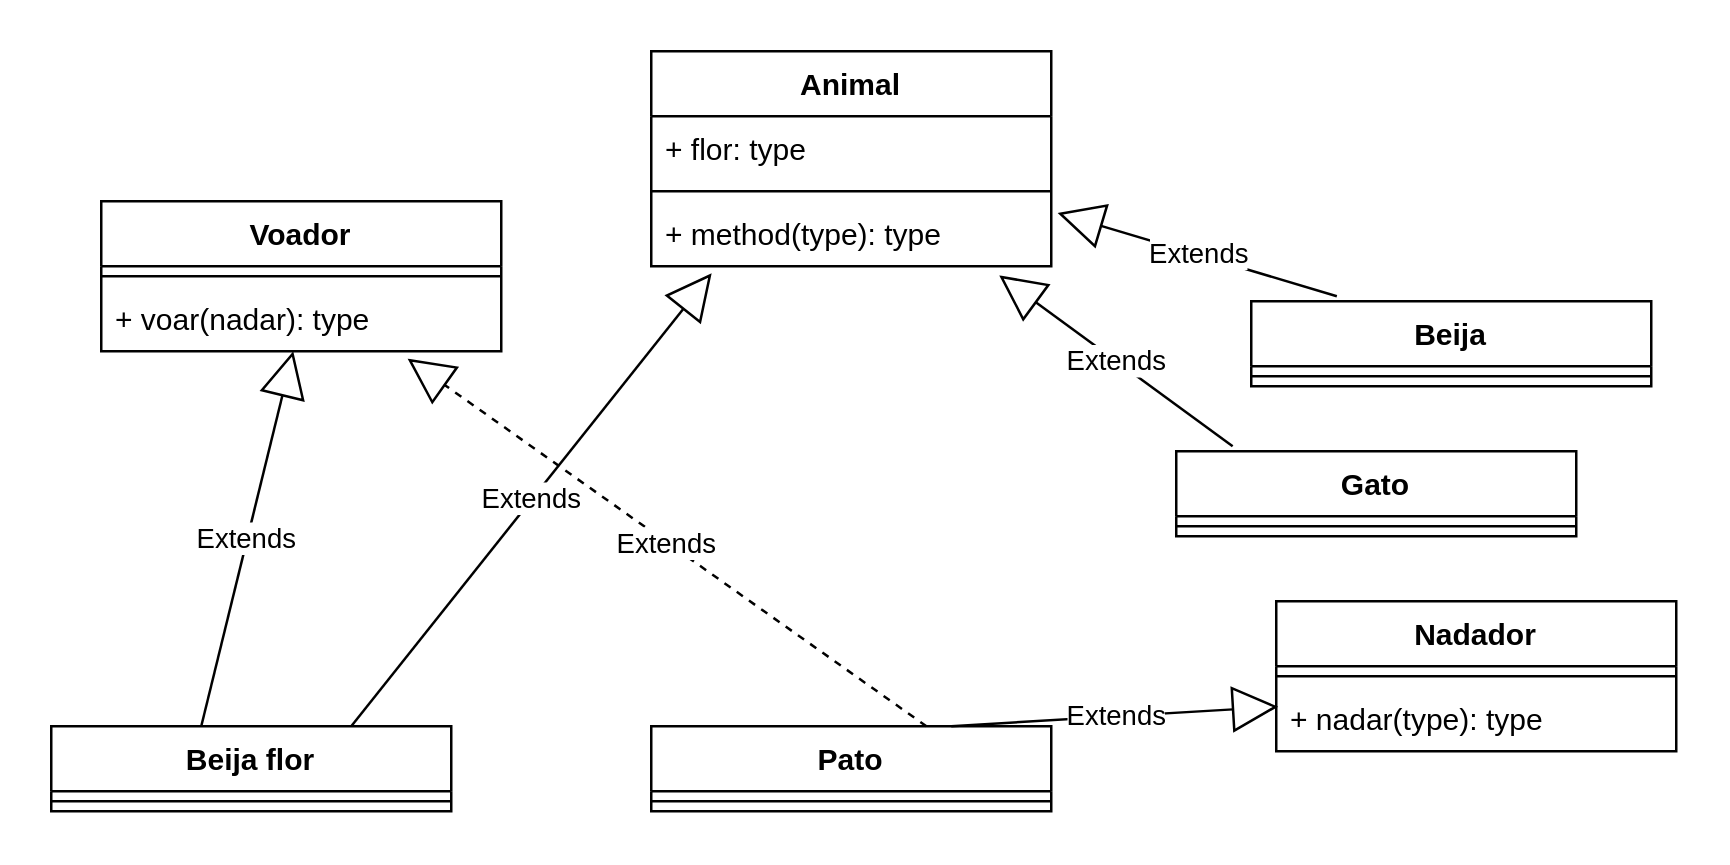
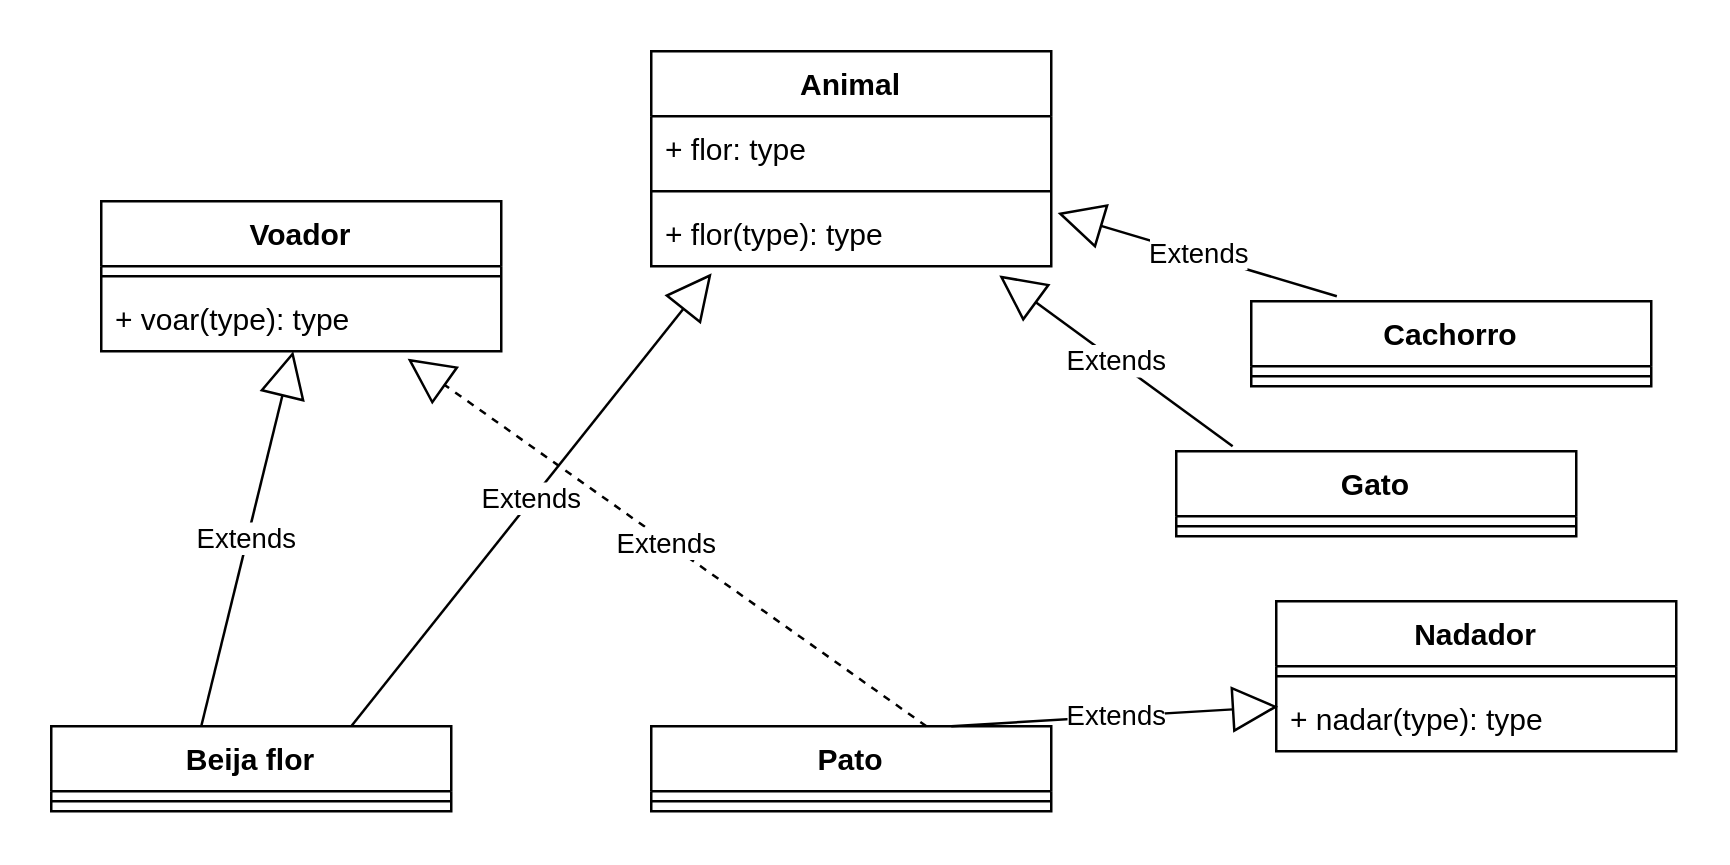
- <mxCell id="5" value="+ method(type): type" style="text;strokeColor=none;fillColor=none;align=left;verticalAlign=top;spacingLeft=4;spacingRight=4;overflow=hidden;rotatable=0;points=[[0,0.5],[1,0.5]];portConstraint=eastwest;whiteSpace=wrap;html=1;" vertex="1" parent="2"><mxGeometry y="60" width="160" height="26" as="geometry" /></mxCell>
+ <mxCell id="5" value="+ flor(type): type" style="text;strokeColor=none;fillColor=none;align=left;verticalAlign=top;spacingLeft=4;spacingRight=4;overflow=hidden;rotatable=0;points=[[0,0.5],[1,0.5]];portConstraint=eastwest;whiteSpace=wrap;html=1;" vertex="1" parent="2"><mxGeometry y="60" width="160" height="26" as="geometry" /></mxCell>
- <mxCell id="11" value="+ voar(nadar): type" style="text;strokeColor=none;fillColor=none;align=left;verticalAlign=top;spacingLeft=4;spacingRight=4;overflow=hidden;rotatable=0;points=[[0,0.5],[1,0.5]];portConstraint=eastwest;whiteSpace=wrap;html=1;" vertex="1" parent="9"><mxGeometry y="34" width="160" height="26" as="geometry" /></mxCell>
+ <mxCell id="11" value="+ voar(type): type" style="text;strokeColor=none;fillColor=none;align=left;verticalAlign=top;spacingLeft=4;spacingRight=4;overflow=hidden;rotatable=0;points=[[0,0.5],[1,0.5]];portConstraint=eastwest;whiteSpace=wrap;html=1;" vertex="1" parent="9"><mxGeometry y="34" width="160" height="26" as="geometry" /></mxCell>
- <mxCell id="22" value="Beija" style="swimlane;fontStyle=1;align=center;verticalAlign=top;childLayout=stackLayout;horizontal=1;startSize=26;horizontalStack=0;resizeParent=1;resizeParentMax=0;resizeLast=0;collapsible=1;marginBottom=0;whiteSpace=wrap;html=1;" vertex="1" parent="1"><mxGeometry x="500" y="120" width="160" height="34" as="geometry" /></mxCell>
+ <mxCell id="22" value="Cachorro" style="swimlane;fontStyle=1;align=center;verticalAlign=top;childLayout=stackLayout;horizontal=1;startSize=26;horizontalStack=0;resizeParent=1;resizeParentMax=0;resizeLast=0;collapsible=1;marginBottom=0;whiteSpace=wrap;html=1;" vertex="1" parent="1"><mxGeometry x="500" y="120" width="160" height="34" as="geometry" /></mxCell>
